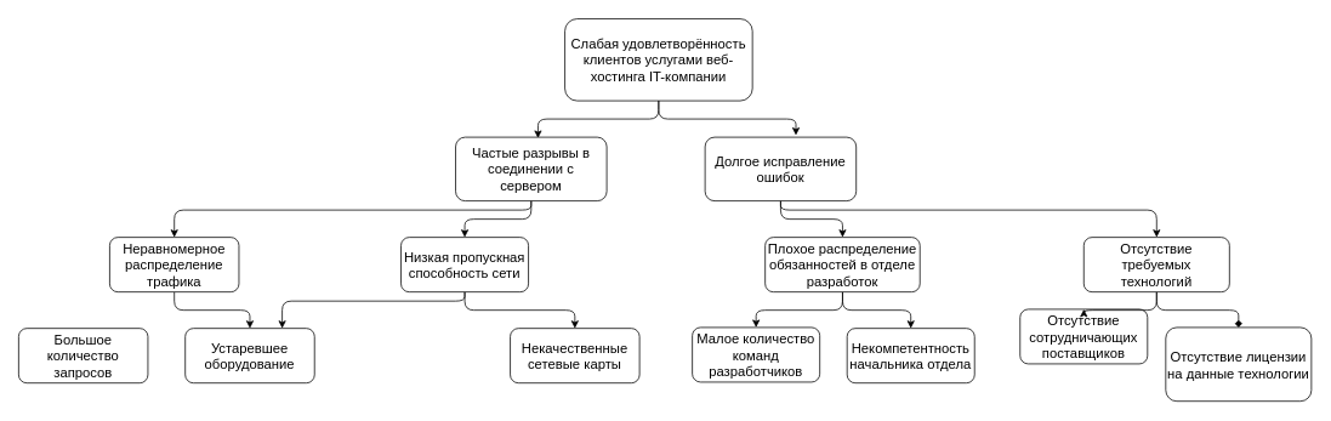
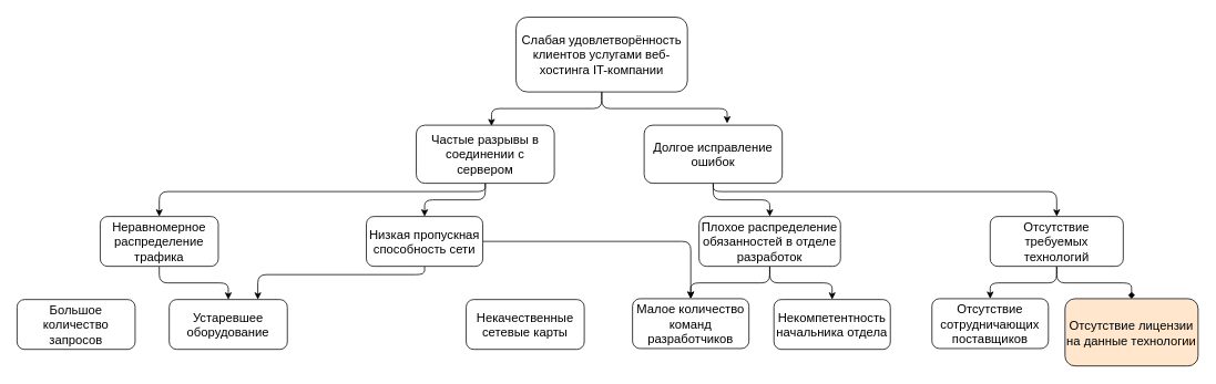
- <mxCell id="13" style="edgeStyle=orthogonalEdgeStyle;rounded=1;orthogonalLoop=1;jettySize=auto;html=1;entryX=0.5;entryY=0;entryDx=0;entryDy=0;" parent="1" source="15" target="18" edge="1"><mxGeometry relative="1" as="geometry" /></mxCell>
+ <mxCell id="13" style="edgeStyle=orthogonalEdgeStyle;rounded=1;orthogonalLoop=1;jettySize=auto;html=1;" parent="1" source="15" target="19" edge="1"><mxGeometry relative="1" as="geometry" /></mxCell>
- <mxCell id="21" value="&lt;span style=&quot;font-size: 15px;&quot;&gt;Отсутствие сотрудничающих поставщиков&lt;/span&gt;" style="rounded=1;whiteSpace=wrap;html=1;align=center;" parent="1" vertex="1"><mxGeometry x="1120" y="339" width="140" height="60" as="geometry" /></mxCell>
+ <mxCell id="21" value="&lt;span style=&quot;font-size: 15px;&quot;&gt;Отсутствие сотрудничающих поставщиков&lt;/span&gt;" style="rounded=1;whiteSpace=wrap;html=1;align=center;" parent="1" vertex="1"><mxGeometry x="1120" y="359" width="140" height="60" as="geometry" /></mxCell>
- <mxCell id="22" value="&lt;span style=&quot;font-size: 15px;&quot;&gt;Отсутствие лицензии на данные технологии&lt;/span&gt;" style="rounded=1;whiteSpace=wrap;html=1;align=center;" parent="1" vertex="1"><mxGeometry x="1280" y="359" width="160" height="81" as="geometry" /></mxCell>
+ <mxCell id="22" value="&lt;span style=&quot;font-size: 15px;&quot;&gt;Отсутствие лицензии на данные технологии&lt;/span&gt;" style="rounded=1;whiteSpace=wrap;html=1;align=center;fillColor=#ffe6cc;" parent="1" vertex="1"><mxGeometry x="1280" y="359" width="160" height="81" as="geometry" /></mxCell>
